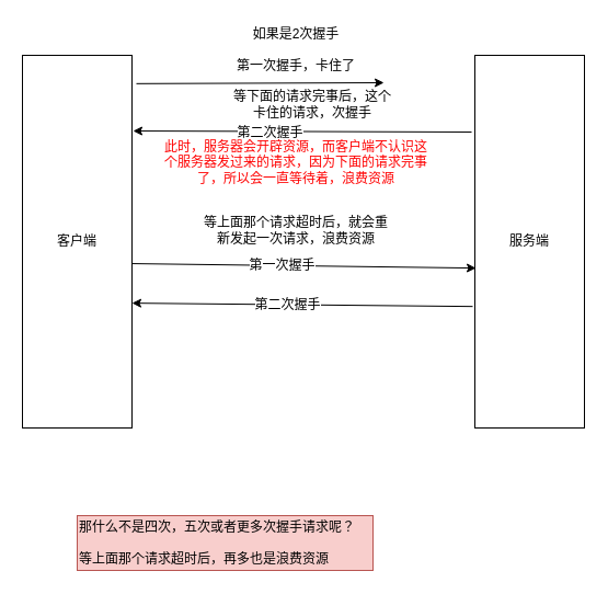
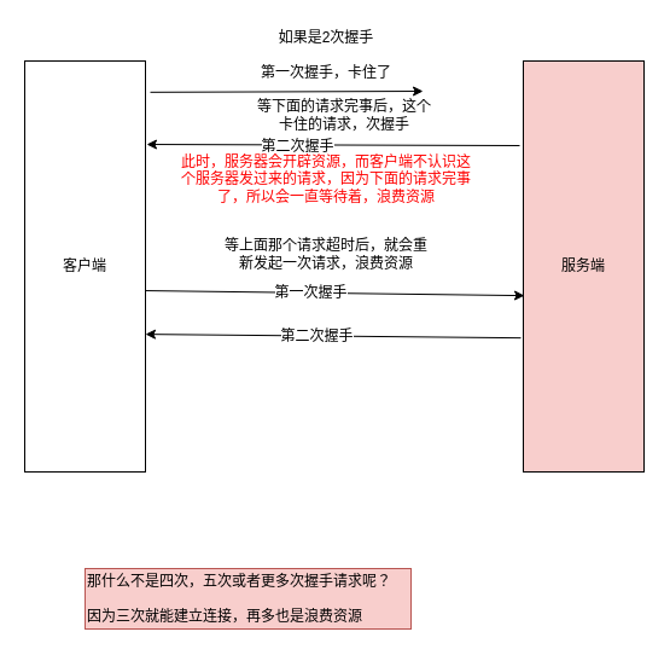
- <mxCell id="3" value="服务端" style="rounded=0;whiteSpace=wrap;html=1;" vertex="1" parent="1"><mxGeometry x="433" y="50" width="100" height="340" as="geometry" /></mxCell>
+ <mxCell id="3" value="服务端" style="rounded=0;whiteSpace=wrap;html=1;fillColor=#f8cecc;" vertex="1" parent="1"><mxGeometry x="433" y="50" width="100" height="340" as="geometry" /></mxCell>
- <mxCell id="15" value="那什么不是四次，五次或者更多次握手请求呢？&lt;br&gt;&lt;br&gt;等上面那个请求超时后，再多也是浪费资源" style="text;html=1;strokeColor=#b85450;fillColor=#f8cecc;align=left;verticalAlign=middle;whiteSpace=wrap;rounded=0;" vertex="1" parent="1"><mxGeometry x="70" y="470" width="270" height="50" as="geometry" /></mxCell>
+ <mxCell id="15" value="那什么不是四次，五次或者更多次握手请求呢？&lt;br&gt;&lt;br&gt;因为三次就能建立连接，再多也是浪费资源" style="text;html=1;strokeColor=#b85450;fillColor=#f8cecc;align=left;verticalAlign=middle;whiteSpace=wrap;rounded=0;" vertex="1" parent="1"><mxGeometry x="70" y="470" width="270" height="50" as="geometry" /></mxCell>
